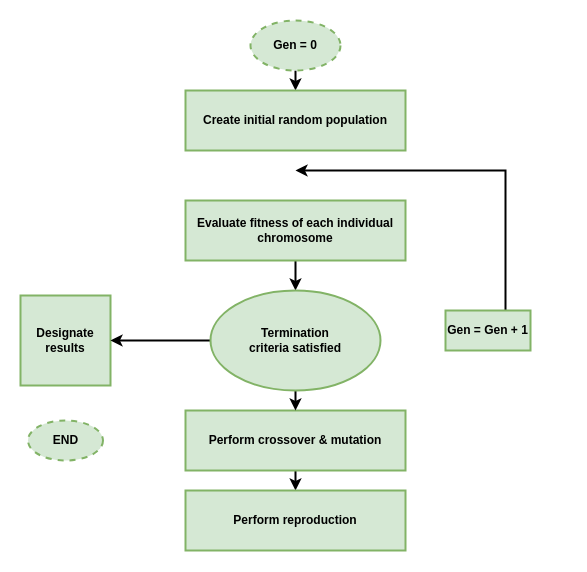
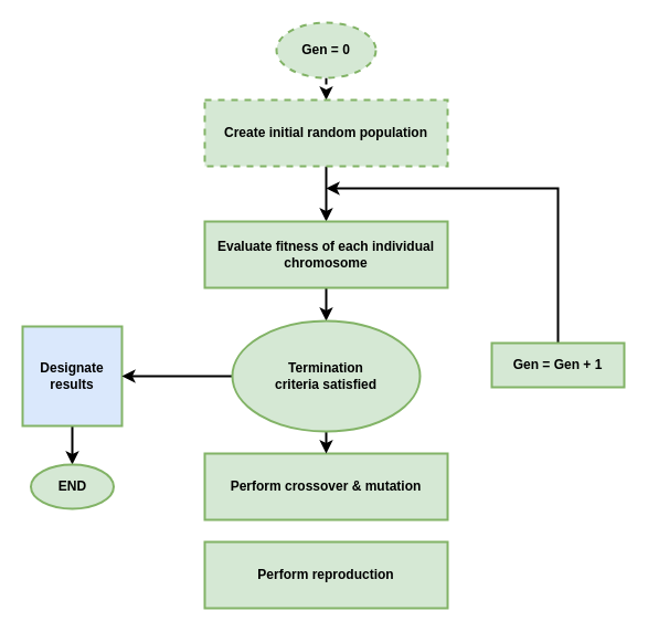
- <mxCell id="2" style="edgeStyle=orthogonalEdgeStyle;rounded=0;orthogonalLoop=1;jettySize=auto;html=1;exitX=0.5;exitY=1;exitDx=0;exitDy=0;entryX=0.5;entryY=0;entryDx=0;entryDy=0;strokeWidth=2;" edge="1" parent="1" source="3" target="5"><mxGeometry relative="1" as="geometry" /></mxCell>
+ <mxCell id="2" style="edgeStyle=orthogonalEdgeStyle;rounded=0;orthogonalLoop=1;jettySize=auto;html=1;exitX=0.5;exitY=1;exitDx=0;exitDy=0;entryX=0.5;entryY=0;entryDx=0;entryDy=0;strokeWidth=2;dashed=1;" edge="1" parent="1" source="3" target="5"><mxGeometry relative="1" as="geometry" /></mxCell>
- <mxCell id="5" value="Create initial random population" style="rounded=0;whiteSpace=wrap;html=1;fontStyle=1;strokeWidth=2;fillColor=#d5e8d4;strokeColor=#82b366;" vertex="1" parent="1"><mxGeometry x="185" y="90" width="220" height="60" as="geometry" /></mxCell>
+ <mxCell id="5" value="Create initial random population" style="rounded=0;whiteSpace=wrap;html=1;fontStyle=1;strokeWidth=2;fillColor=#d5e8d4;strokeColor=#82b366;dashed=1;" vertex="1" parent="1"><mxGeometry x="185" y="90" width="220" height="60" as="geometry" /></mxCell>
+ <mxCell id="4" value="" style="edgeStyle=orthogonalEdgeStyle;rounded=0;orthogonalLoop=1;jettySize=auto;html=1;strokeWidth=2;" edge="1" parent="1" source="5" target="7"><mxGeometry relative="1" as="geometry" /></mxCell>
- <mxCell id="12" value="Gen = Gen + 1" style="rounded=0;whiteSpace=wrap;html=1;fontStyle=1;strokeWidth=2;fillColor=#d5e8d4;strokeColor=#82b366;" vertex="1" parent="1"><mxGeometry x="445" y="310" width="85" height="40" as="geometry" /></mxCell>
+ <mxCell id="12" value="Gen = Gen + 1" style="rounded=0;whiteSpace=wrap;html=1;fontStyle=1;strokeWidth=2;fillColor=#d5e8d4;strokeColor=#82b366;" vertex="1" parent="1"><mxGeometry x="445" y="310" width="120" height="40" as="geometry" /></mxCell>
- <mxCell id="14" value="Designate results" style="whiteSpace=wrap;html=1;aspect=fixed;fontStyle=1;strokeWidth=2;fillColor=#d5e8d4;strokeColor=#82b366;" vertex="1" parent="1"><mxGeometry x="20" y="295" width="90" height="90" as="geometry" /></mxCell>
+ <mxCell id="14" value="Designate results" style="whiteSpace=wrap;html=1;aspect=fixed;fontStyle=1;strokeWidth=2;fillColor=#dae8fc;strokeColor=#82b366;" vertex="1" parent="1"><mxGeometry x="20" y="295" width="90" height="90" as="geometry" /></mxCell>
+ <mxCell id="13" value="" style="edgeStyle=orthogonalEdgeStyle;rounded=0;orthogonalLoop=1;jettySize=auto;html=1;strokeWidth=2;" edge="1" parent="1" source="14" target="15"><mxGeometry relative="1" as="geometry" /></mxCell>
- <mxCell id="15" value="END" style="ellipse;whiteSpace=wrap;html=1;fontStyle=1;strokeWidth=2;fillColor=#d5e8d4;strokeColor=#82b366;dashed=1;" vertex="1" parent="1"><mxGeometry x="27.5" y="420" width="75" height="40" as="geometry" /></mxCell>
+ <mxCell id="15" value="END" style="ellipse;whiteSpace=wrap;html=1;fontStyle=1;strokeWidth=2;fillColor=#d5e8d4;strokeColor=#82b366;" vertex="1" parent="1"><mxGeometry x="27.5" y="420" width="75" height="40" as="geometry" /></mxCell>
- <mxCell id="8" style="edgeStyle=orthogonalEdgeStyle;rounded=0;orthogonalLoop=1;jettySize=auto;html=1;exitX=0.5;exitY=1;exitDx=0;exitDy=0;entryX=0.5;entryY=0;entryDx=0;entryDy=0;strokeWidth=2;" edge="1" parent="1" source="9" target="10"><mxGeometry relative="1" as="geometry" /></mxCell>
